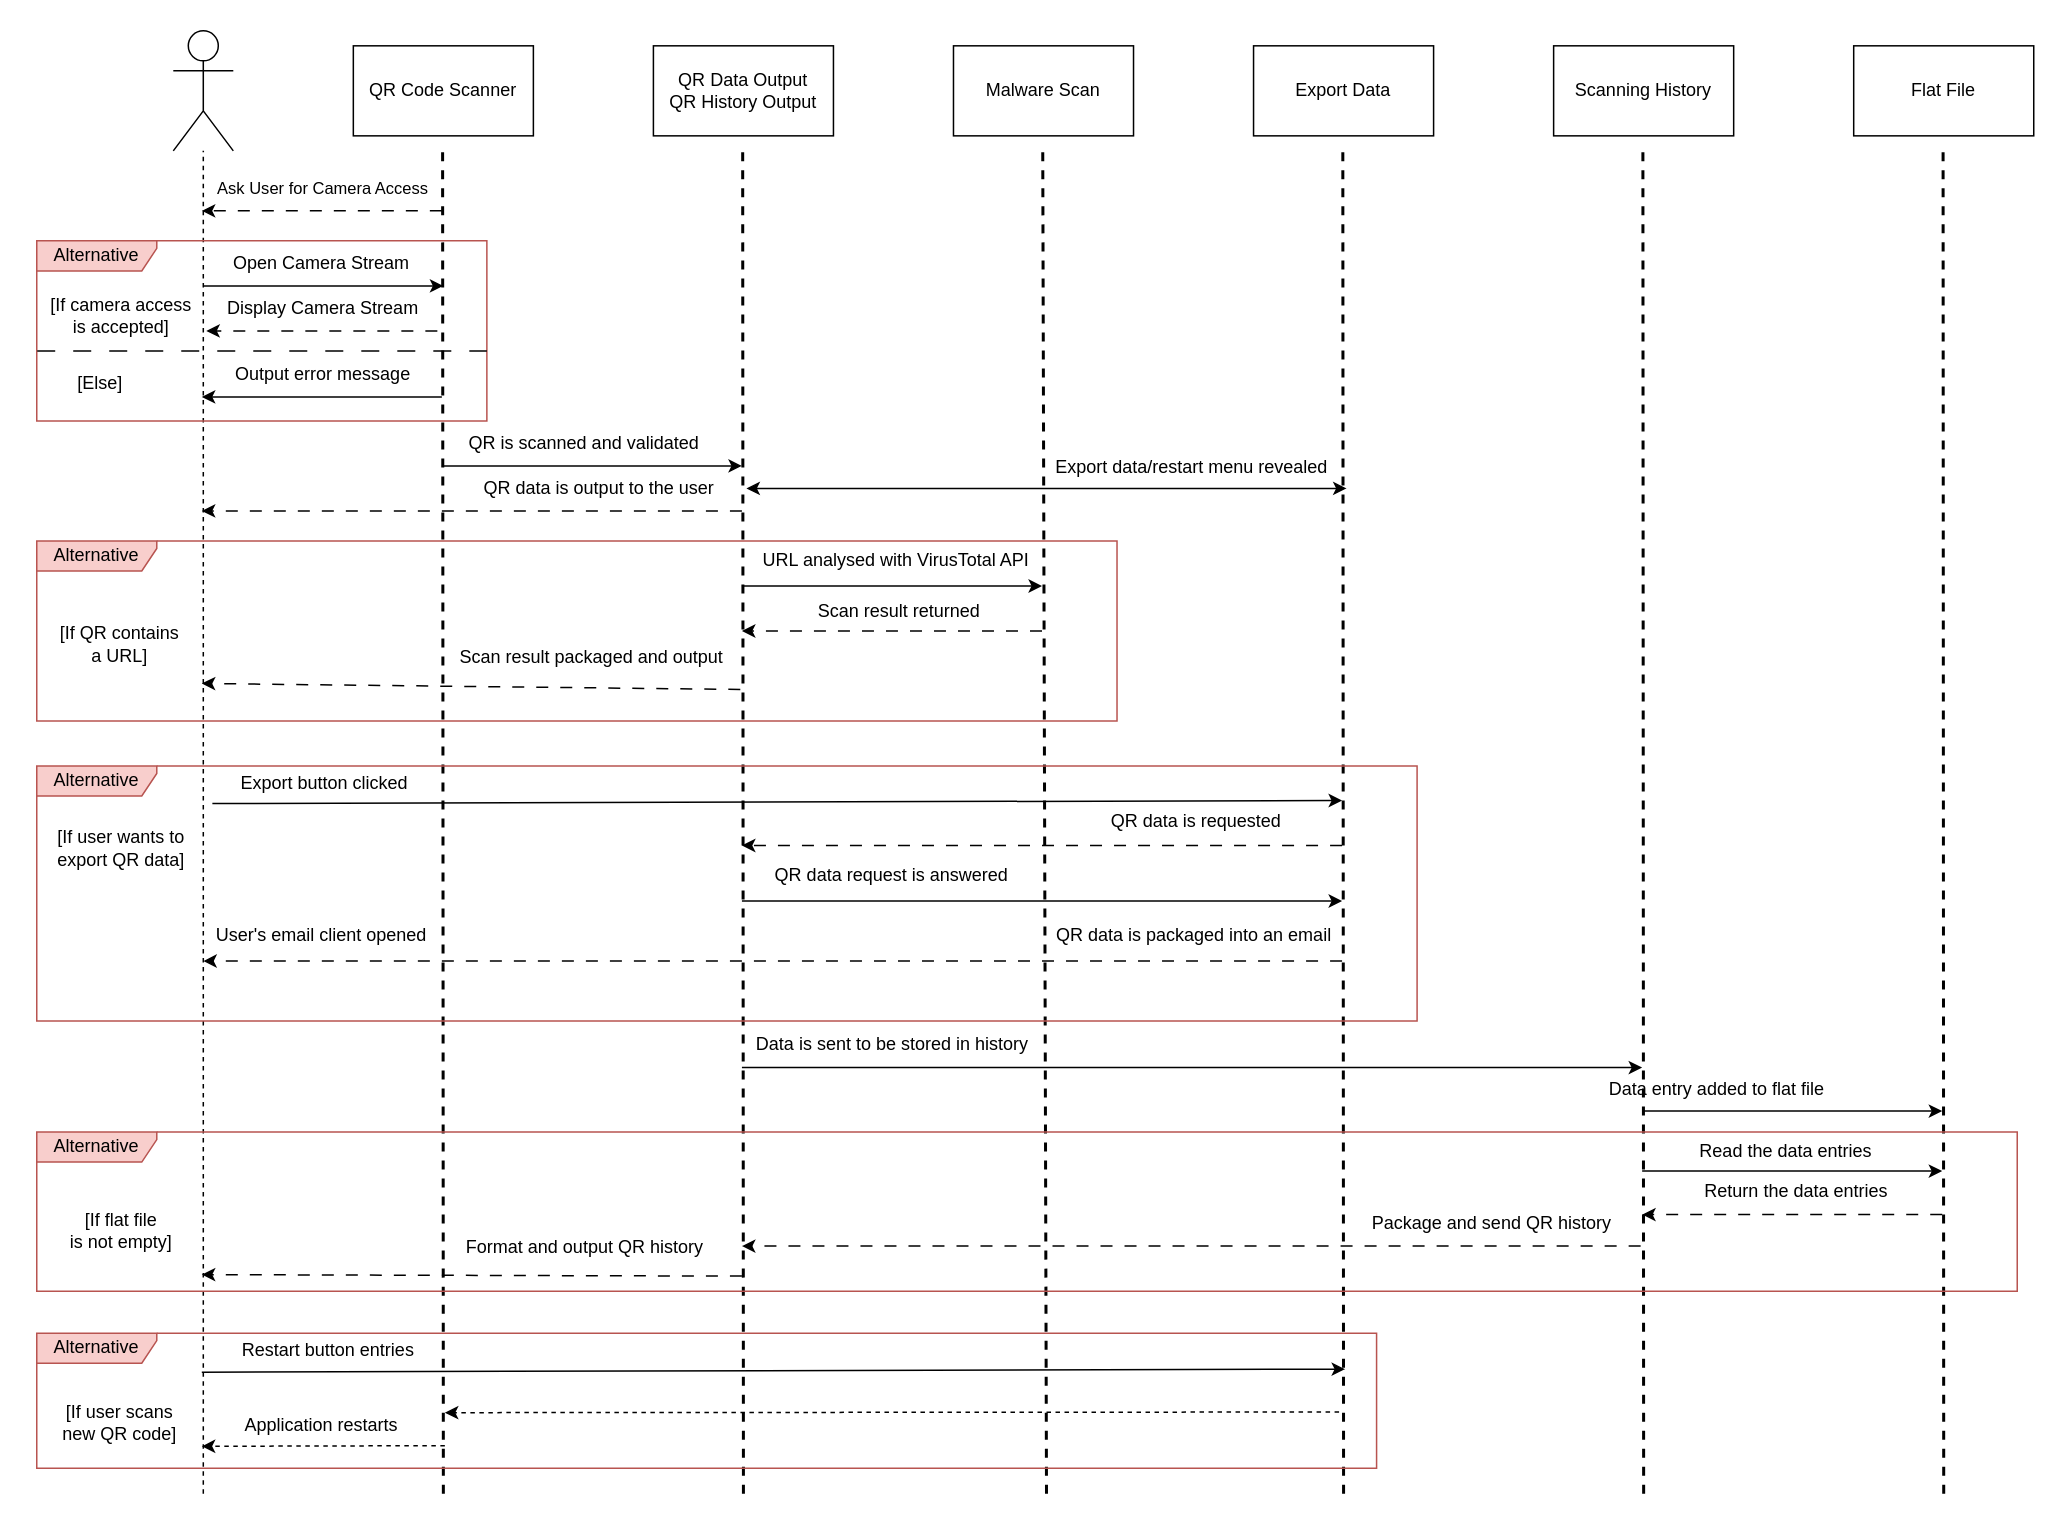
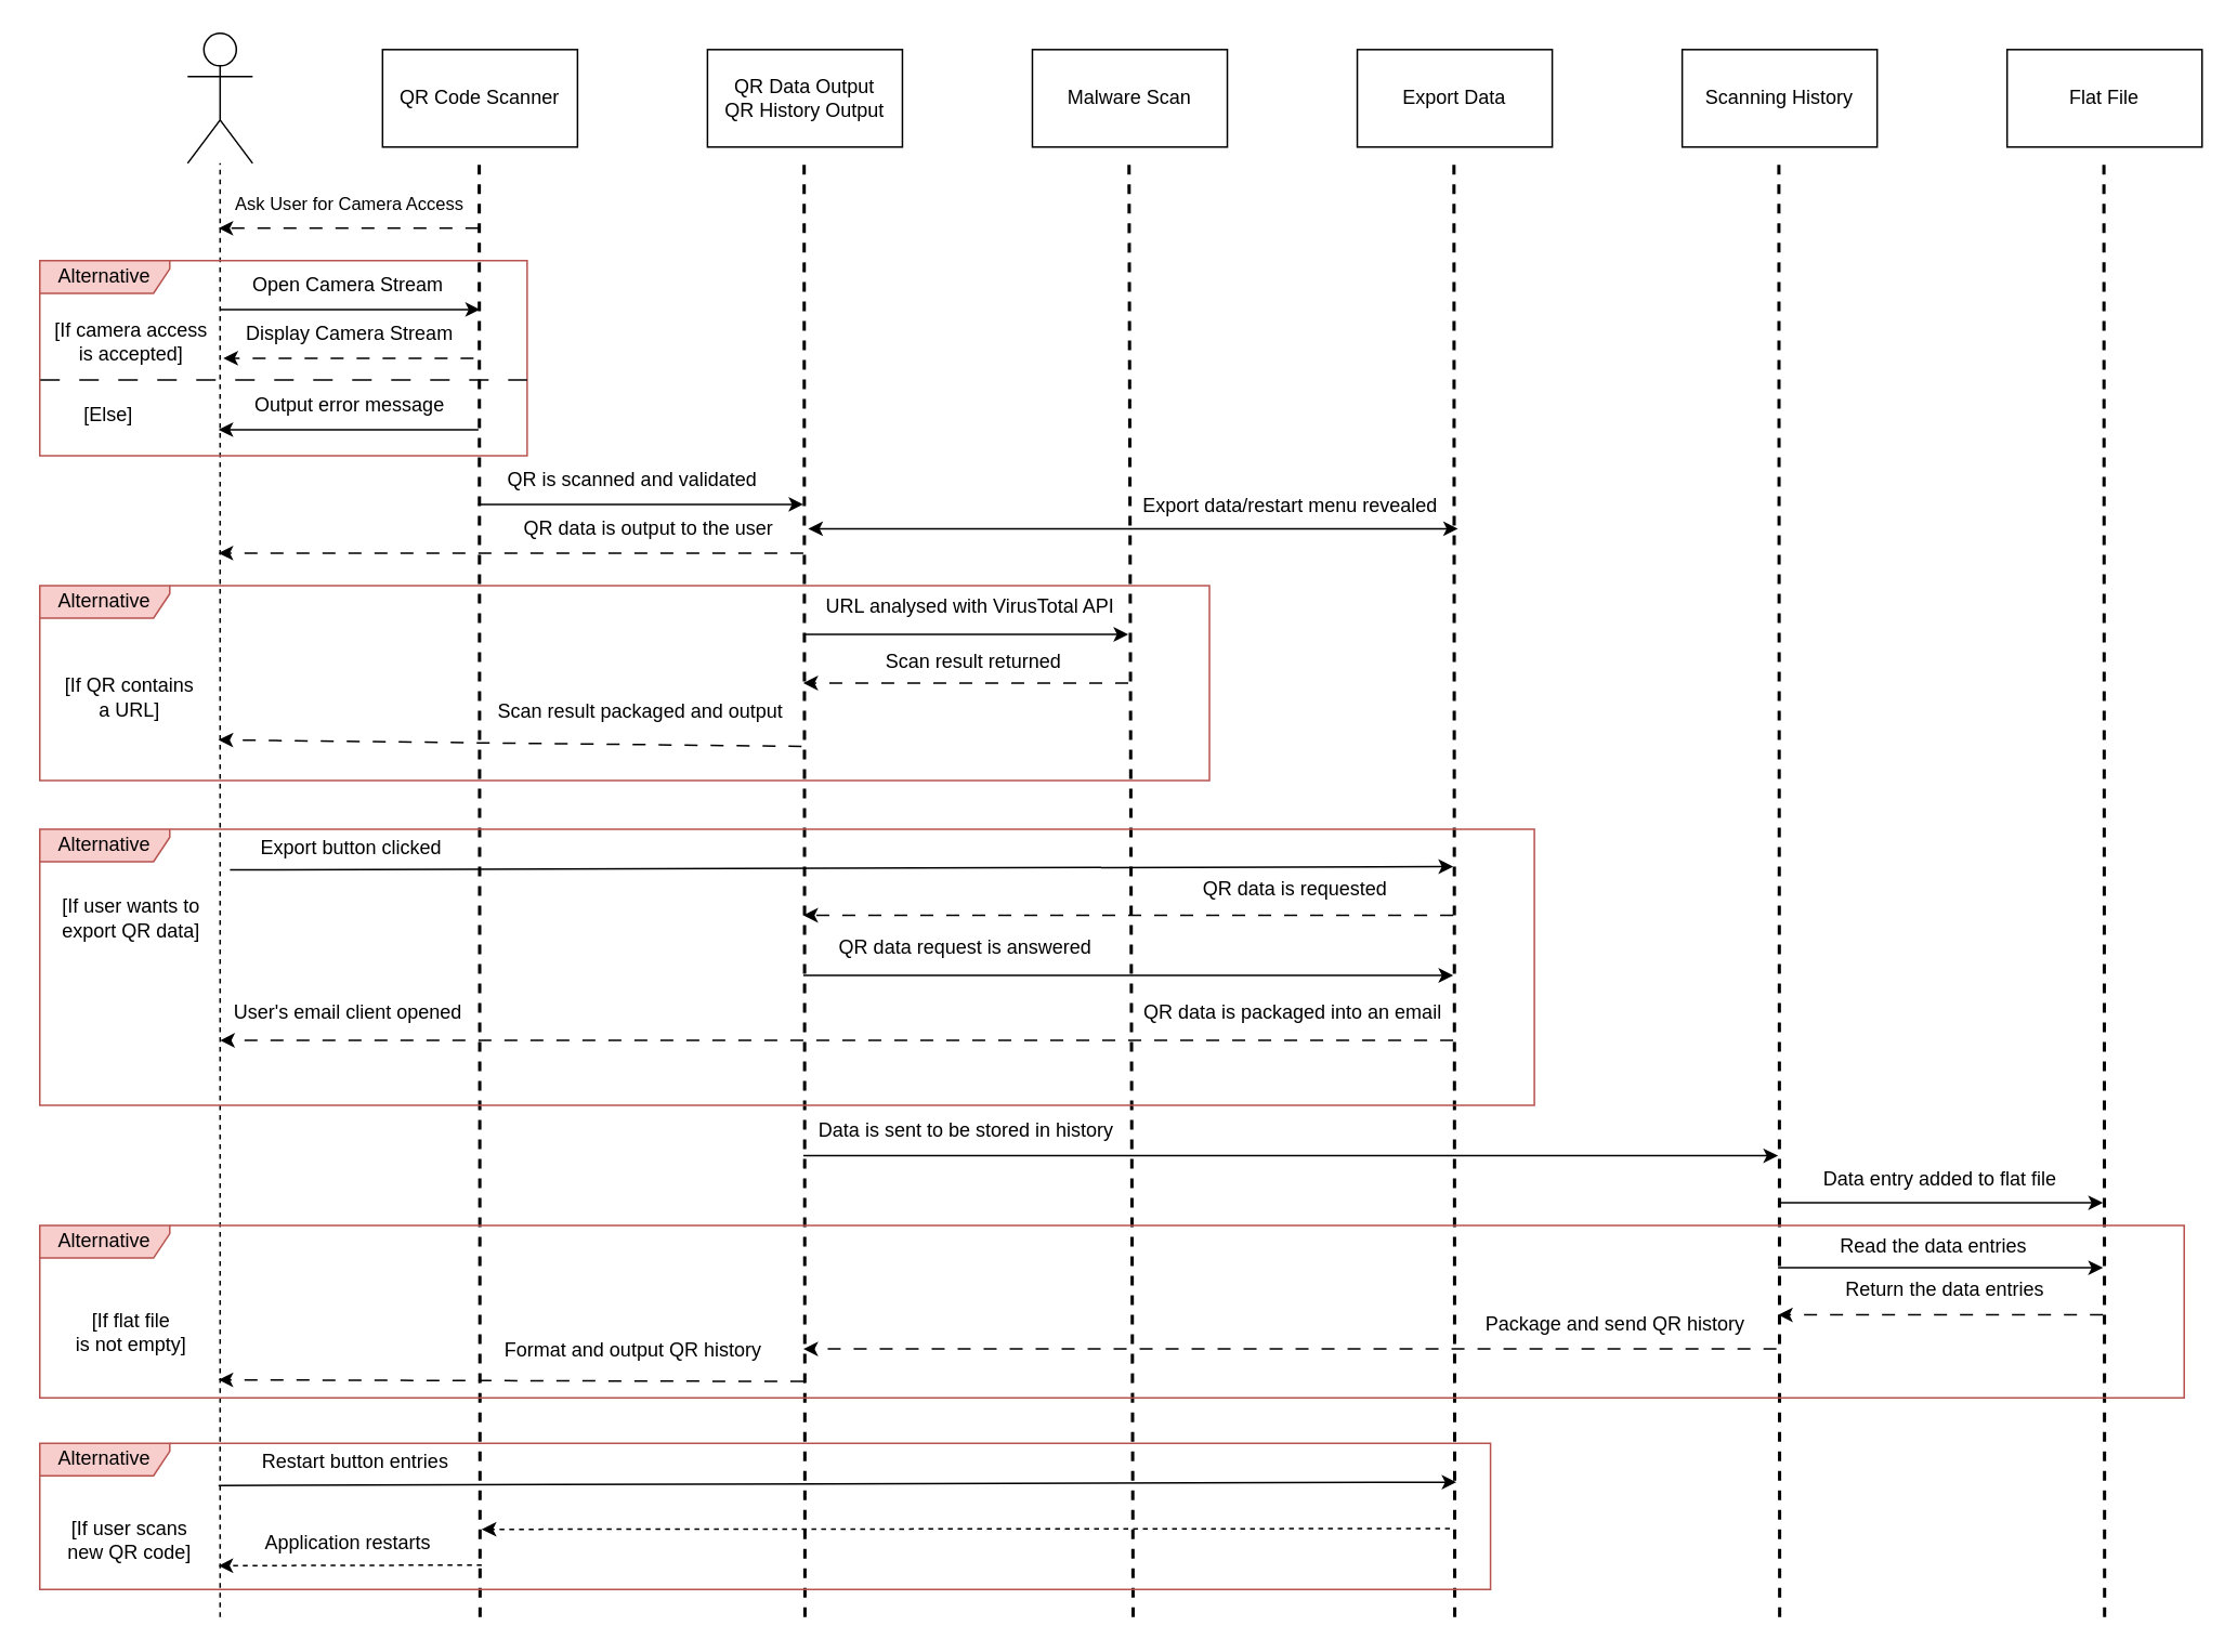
- <mxCell id="57" value="Data entry added to flat file" style="text;html=1;strokeColor=none;fillColor=none;align=center;verticalAlign=middle;whiteSpace=wrap;rounded=0;" parent="1" vertex="1"><mxGeometry x="1064" y="711" width="160" height="30" as="geometry" /></mxCell>
+ <mxCell id="57" value="Data entry added to flat file" style="text;html=1;strokeColor=none;fillColor=none;align=center;verticalAlign=middle;whiteSpace=wrap;rounded=0;" parent="1" vertex="1"><mxGeometry x="1114" y="711" width="160" height="30" as="geometry" /></mxCell>
